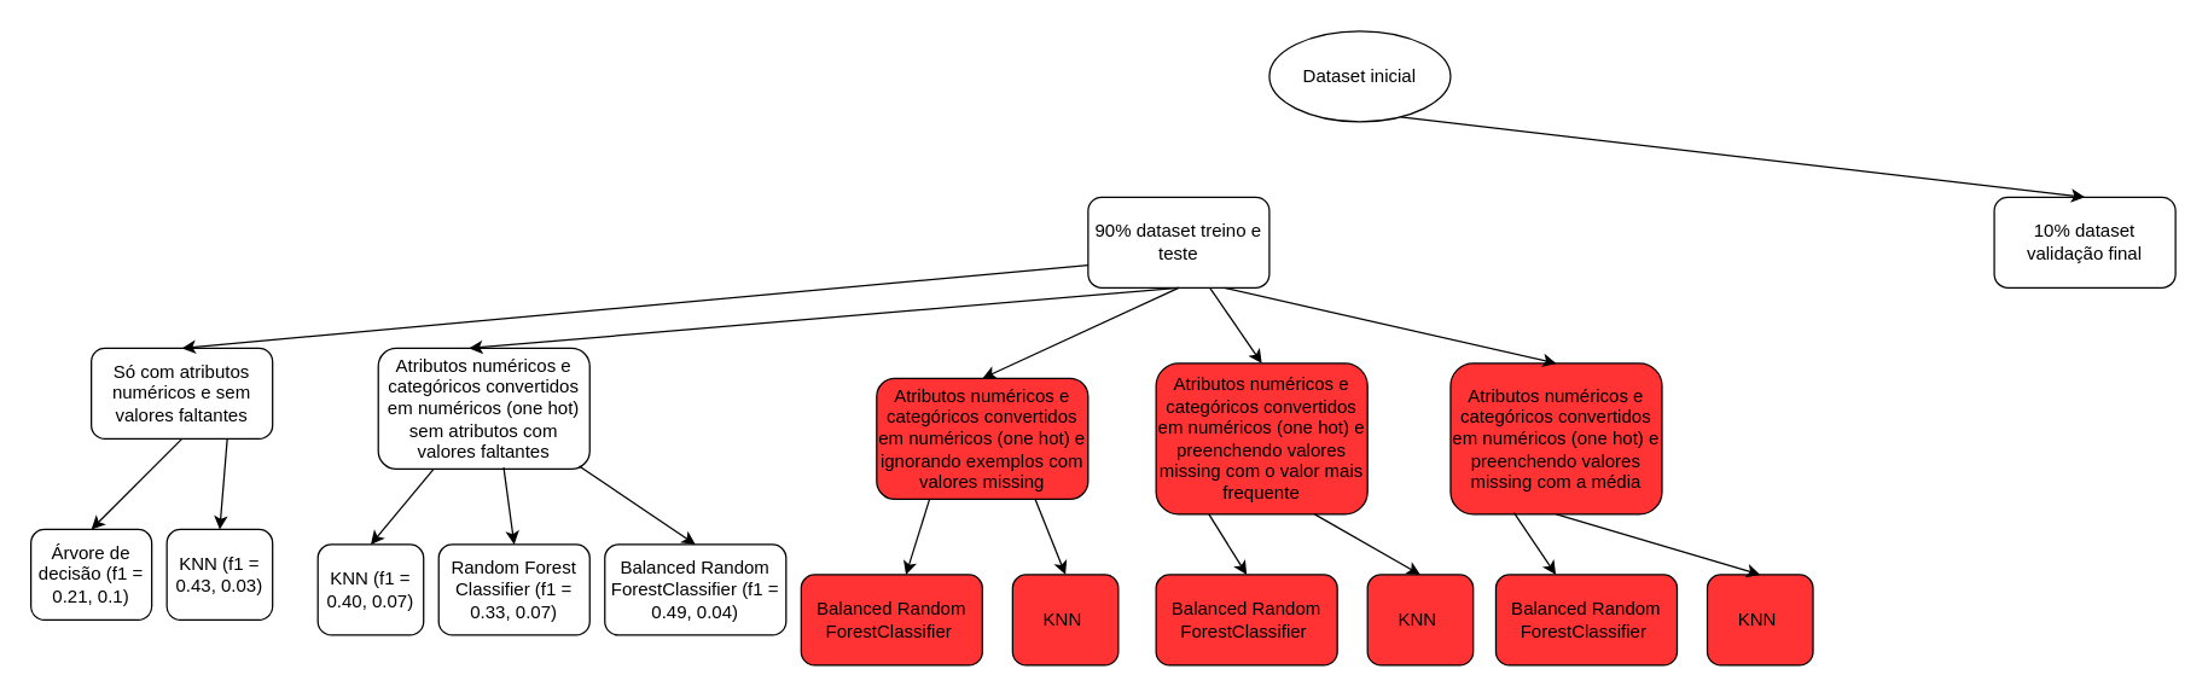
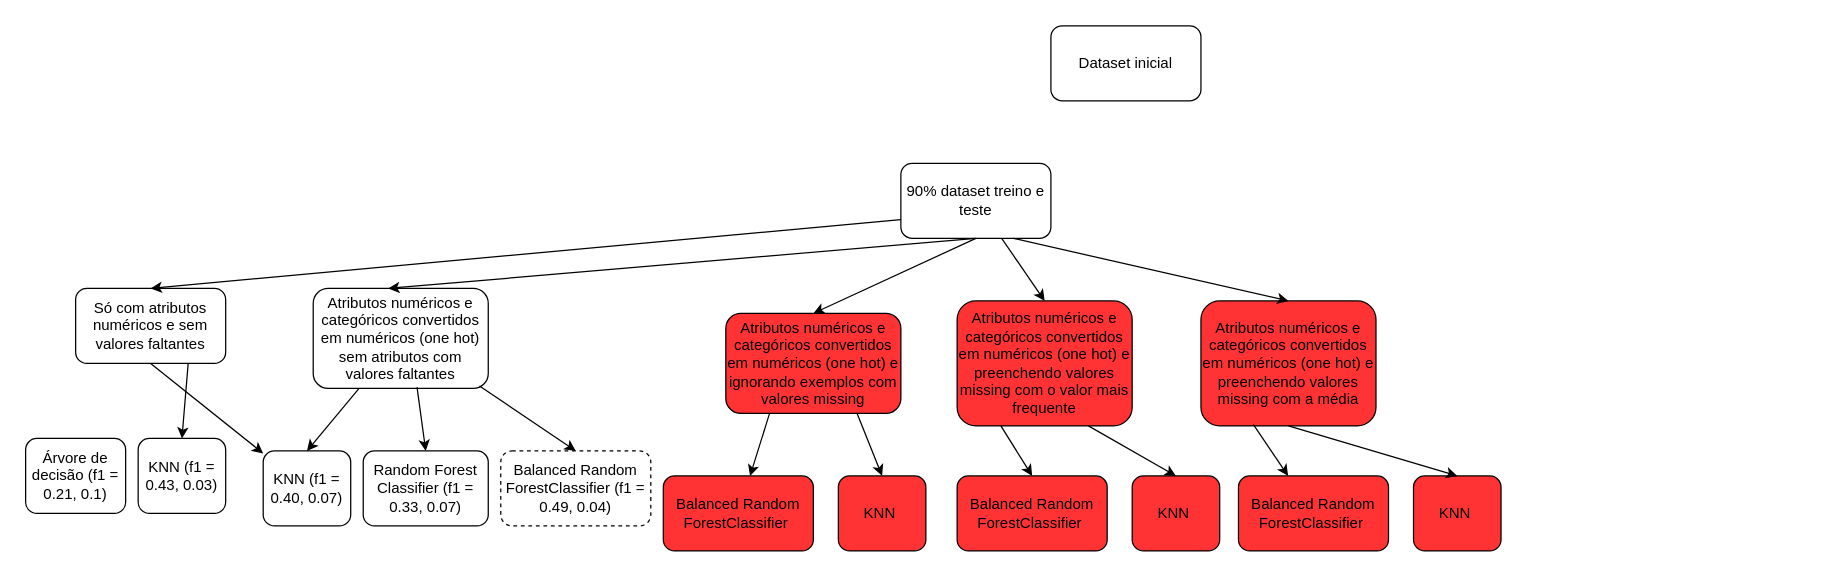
- <mxCell id="2" value="Dataset inicial" style="ellipse;whiteSpace=wrap;html=1;" vertex="1" parent="1"><mxGeometry x="840" y="20" width="120" height="60" as="geometry" /></mxCell>
+ <mxCell id="2" value="Dataset inicial" style="rounded=1;whiteSpace=wrap;html=1;" vertex="1" parent="1"><mxGeometry x="840" y="20" width="120" height="60" as="geometry" /></mxCell>
- <mxCell id="5" value="" style="endArrow=classic;html=1;exitX=0.75;exitY=1;exitDx=0;exitDy=0;entryX=0.5;entryY=0;entryDx=0;entryDy=0;" edge="1" parent="1" source="2" target="3"><mxGeometry width="50" height="50" relative="1" as="geometry"><mxPoint x="930" y="320" as="sourcePoint" /><mxPoint x="980" y="270" as="targetPoint" /></mxGeometry></mxCell>
- <mxCell id="3" value="10% dataset validação final" style="rounded=1;whiteSpace=wrap;html=1;" vertex="1" parent="1"><mxGeometry x="1320" y="130" width="120" height="60" as="geometry" /></mxCell>
- <mxCell id="9" value="" style="endArrow=classic;html=1;exitX=0.5;exitY=1;exitDx=0;exitDy=0;entryX=0.5;entryY=0;entryDx=0;entryDy=0;" edge="1" parent="1" source="7" target="6"><mxGeometry width="50" height="50" relative="1" as="geometry"><mxPoint x="290" y="550" as="sourcePoint" /><mxPoint x="330" y="310" as="targetPoint" /></mxGeometry></mxCell>
+ <mxCell id="9" value="" style="endArrow=classic;html=1;exitX=0.5;exitY=1;exitDx=0;exitDy=0;" edge="1" parent="1" source="7" target="14"><mxGeometry width="50" height="50" relative="1" as="geometry"><mxPoint x="290" y="550" as="sourcePoint" /><mxPoint x="330" y="310" as="targetPoint" /></mxGeometry></mxCell>
- <mxCell id="18" value="Balanced Random ForestClassifier (f1 = 0.49, 0.04)" style="rounded=1;whiteSpace=wrap;html=1;" vertex="1" parent="1"><mxGeometry x="400" y="360" width="120" height="60" as="geometry" /></mxCell>
+ <mxCell id="18" value="Balanced Random ForestClassifier (f1 = 0.49, 0.04)" style="rounded=1;whiteSpace=wrap;html=1;dashed=1;" vertex="1" parent="1"><mxGeometry x="400" y="360" width="120" height="60" as="geometry" /></mxCell>
